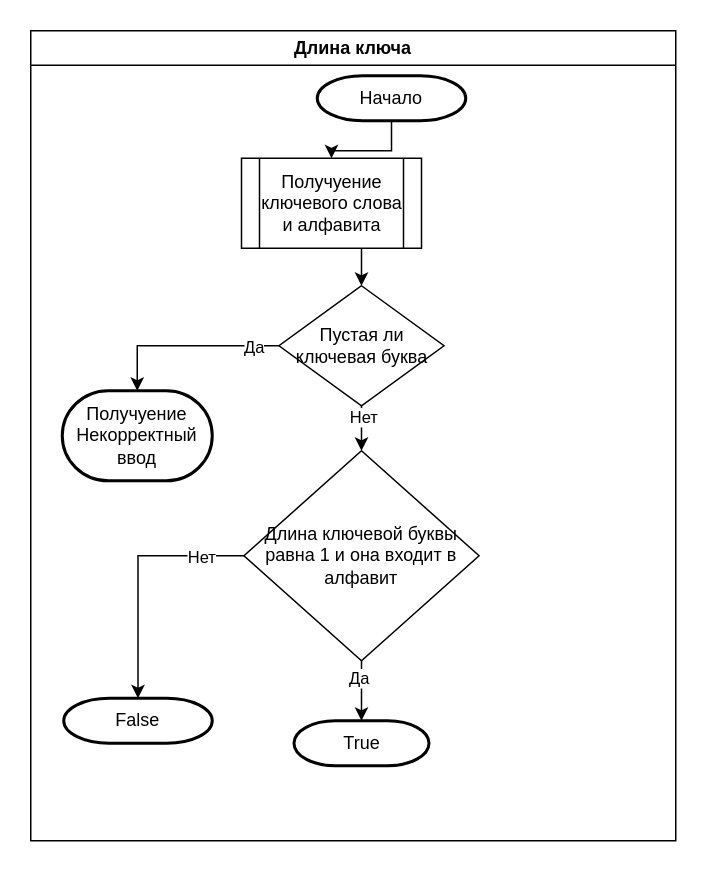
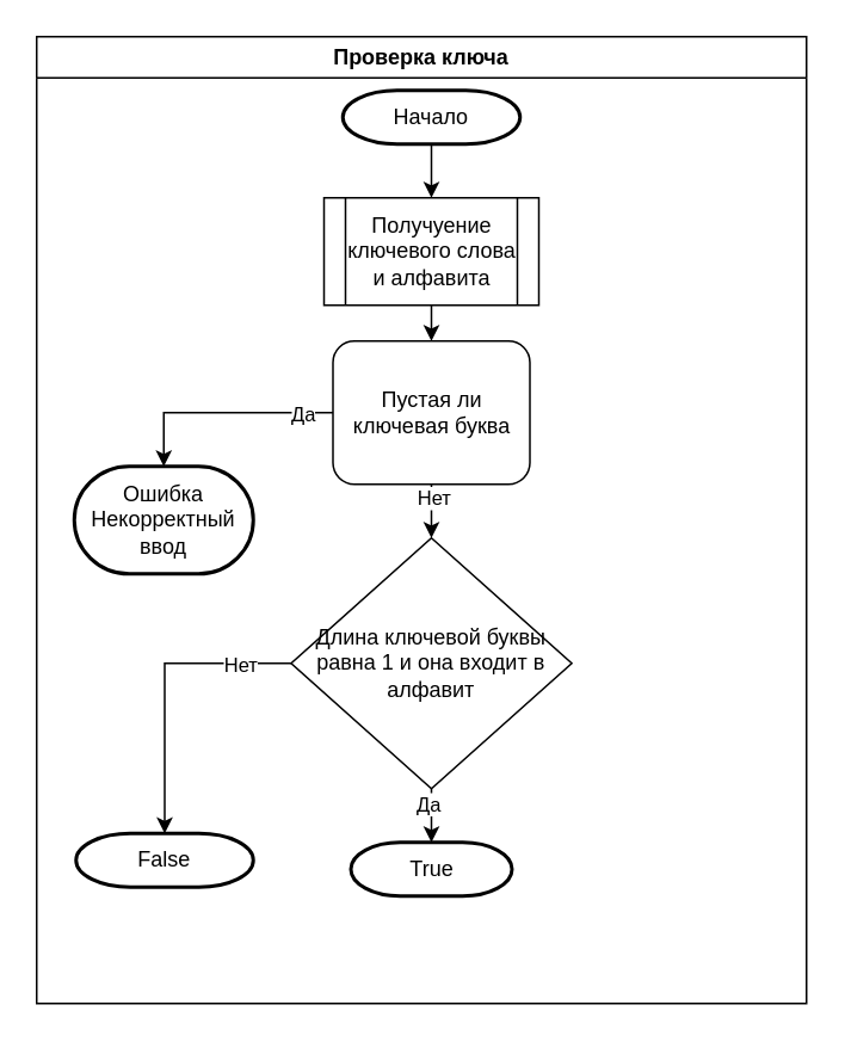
- <mxCell id="2" value="Длина ключа" style="swimlane;whiteSpace=wrap;html=1;" vertex="1" parent="1"><mxGeometry x="20" width="430" height="540" as="geometry" y="20" /></mxCell>
+ <mxCell id="2" value="Проверка ключа" style="swimlane;whiteSpace=wrap;html=1;" vertex="1" parent="1"><mxGeometry x="20" width="430" height="540" as="geometry" y="20" /></mxCell>
- <mxCell id="4" value="Начало" style="strokeWidth=2;html=1;shape=mxgraph.flowchart.terminator;whiteSpace=wrap;" vertex="1" parent="2"><mxGeometry x="191" y="30" width="99" height="30" as="geometry" /></mxCell>
+ <mxCell id="4" value="Начало" style="strokeWidth=2;html=1;shape=mxgraph.flowchart.terminator;whiteSpace=wrap;" vertex="1" parent="2"><mxGeometry x="171" y="30" width="99" height="30" as="geometry" /></mxCell>
- <mxCell id="6" value="Получуение ключевого слова и алфавита" style="shape=process;whiteSpace=wrap;html=1;backgroundOutline=1;" vertex="1" parent="2"><mxGeometry x="140.5" y="85" width="120" height="60" as="geometry" /></mxCell>
+ <mxCell id="6" value="Получуение ключевого слова и алфавита" style="shape=process;whiteSpace=wrap;html=1;backgroundOutline=1;" vertex="1" parent="2"><mxGeometry x="160.5" y="90" width="120" height="60" as="geometry" /></mxCell>
- <mxCell id="9" value="Пустая ли ключевая буква" style="rhombus;whiteSpace=wrap;html=1;" vertex="1" parent="2"><mxGeometry x="165.5" y="170" width="110" height="80" as="geometry" /></mxCell>
+ <mxCell id="9" value="Пустая ли ключевая буква" style="whiteSpace=wrap;html=1;rounded=1;" vertex="1" parent="2"><mxGeometry x="165.5" y="170" width="110" height="80" as="geometry" /></mxCell>
- <mxCell id="10" value="Получуение Некорректный ввод" style="strokeWidth=2;html=1;shape=mxgraph.flowchart.terminator;whiteSpace=wrap;" vertex="1" parent="2"><mxGeometry x="21" y="240" width="100" height="60" as="geometry" /></mxCell>
+ <mxCell id="10" value="Ошибка Некорректный ввод" style="strokeWidth=2;html=1;shape=mxgraph.flowchart.terminator;whiteSpace=wrap;" vertex="1" parent="2"><mxGeometry x="21" y="240" width="100" height="60" as="geometry" /></mxCell>
- <mxCell id="14" value="True" style="strokeWidth=2;html=1;shape=mxgraph.flowchart.terminator;whiteSpace=wrap;" vertex="1" parent="2"><mxGeometry x="175.5" y="460" width="90" height="30" as="geometry" /></mxCell>
+ <mxCell id="14" value="True" style="strokeWidth=2;html=1;shape=mxgraph.flowchart.terminator;whiteSpace=wrap;" vertex="1" parent="2"><mxGeometry x="175.5" y="450" width="90" height="30" as="geometry" /></mxCell>
